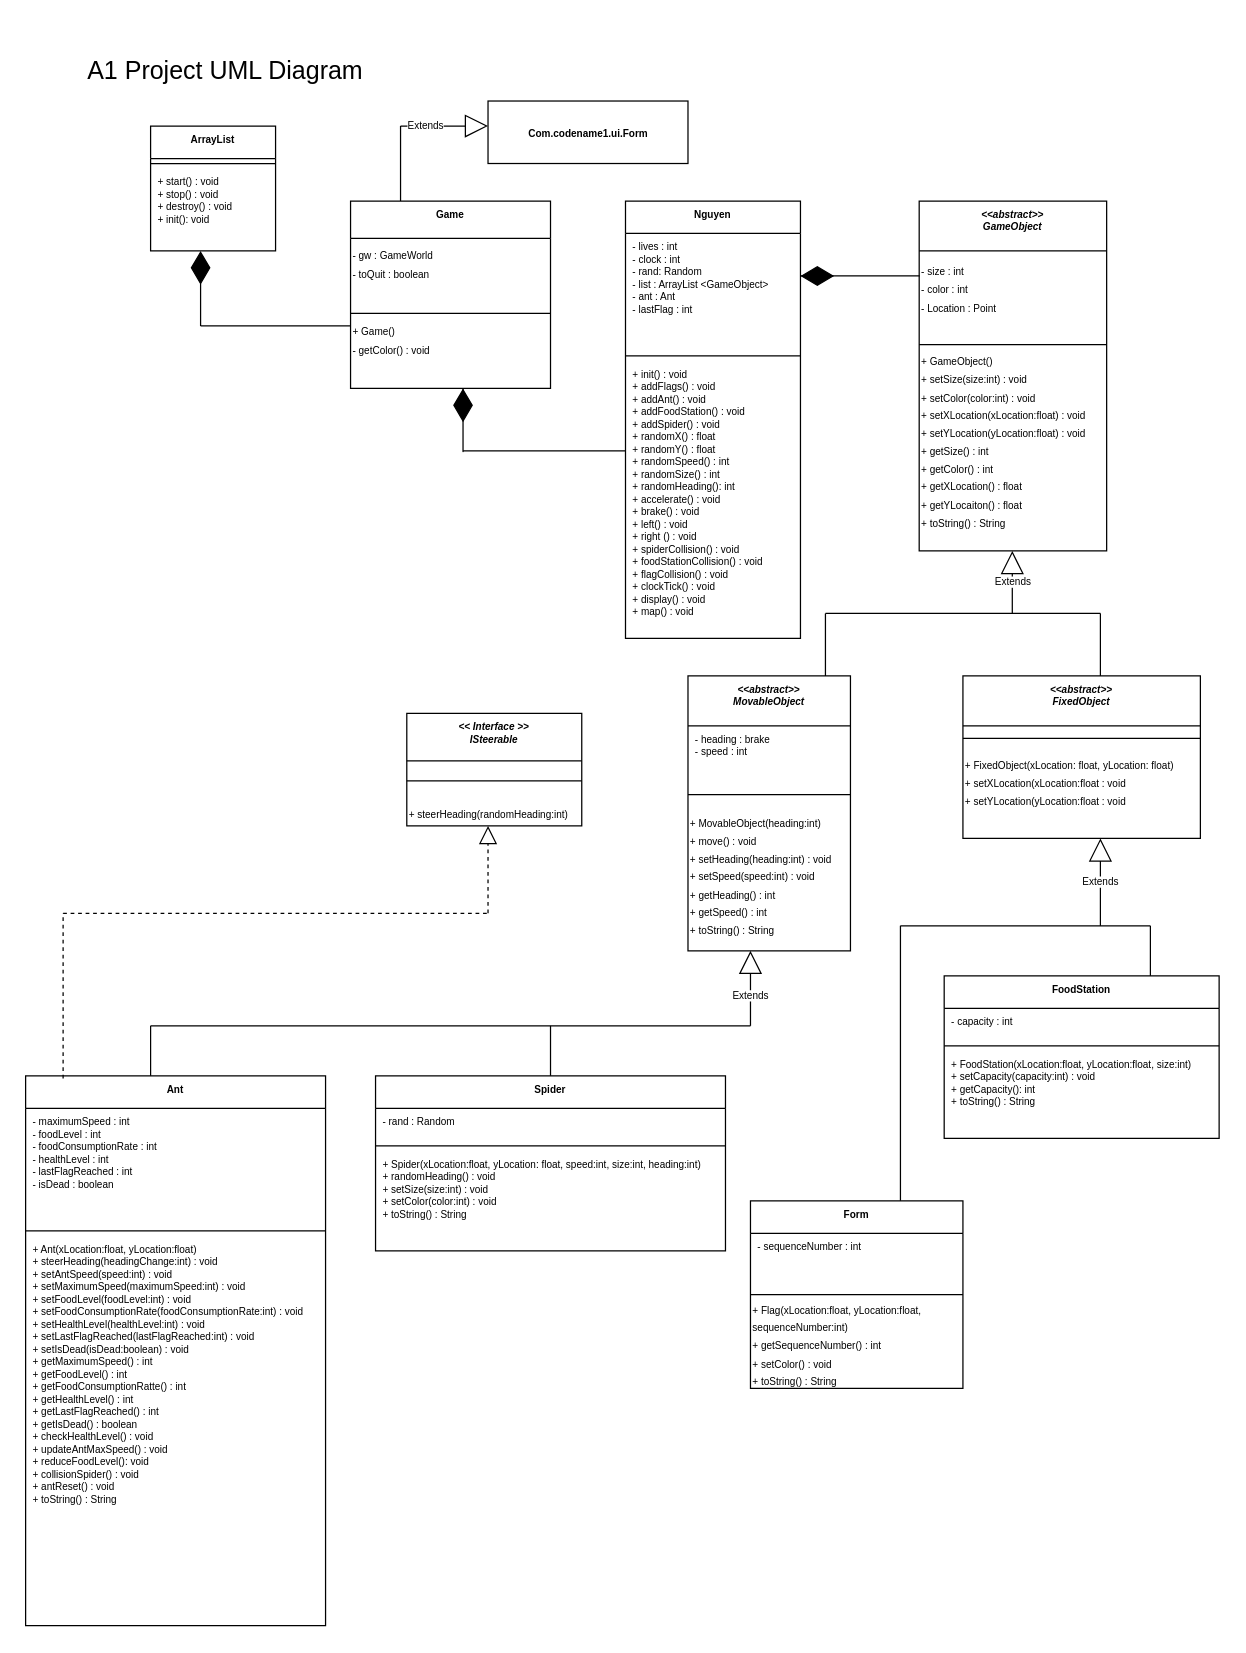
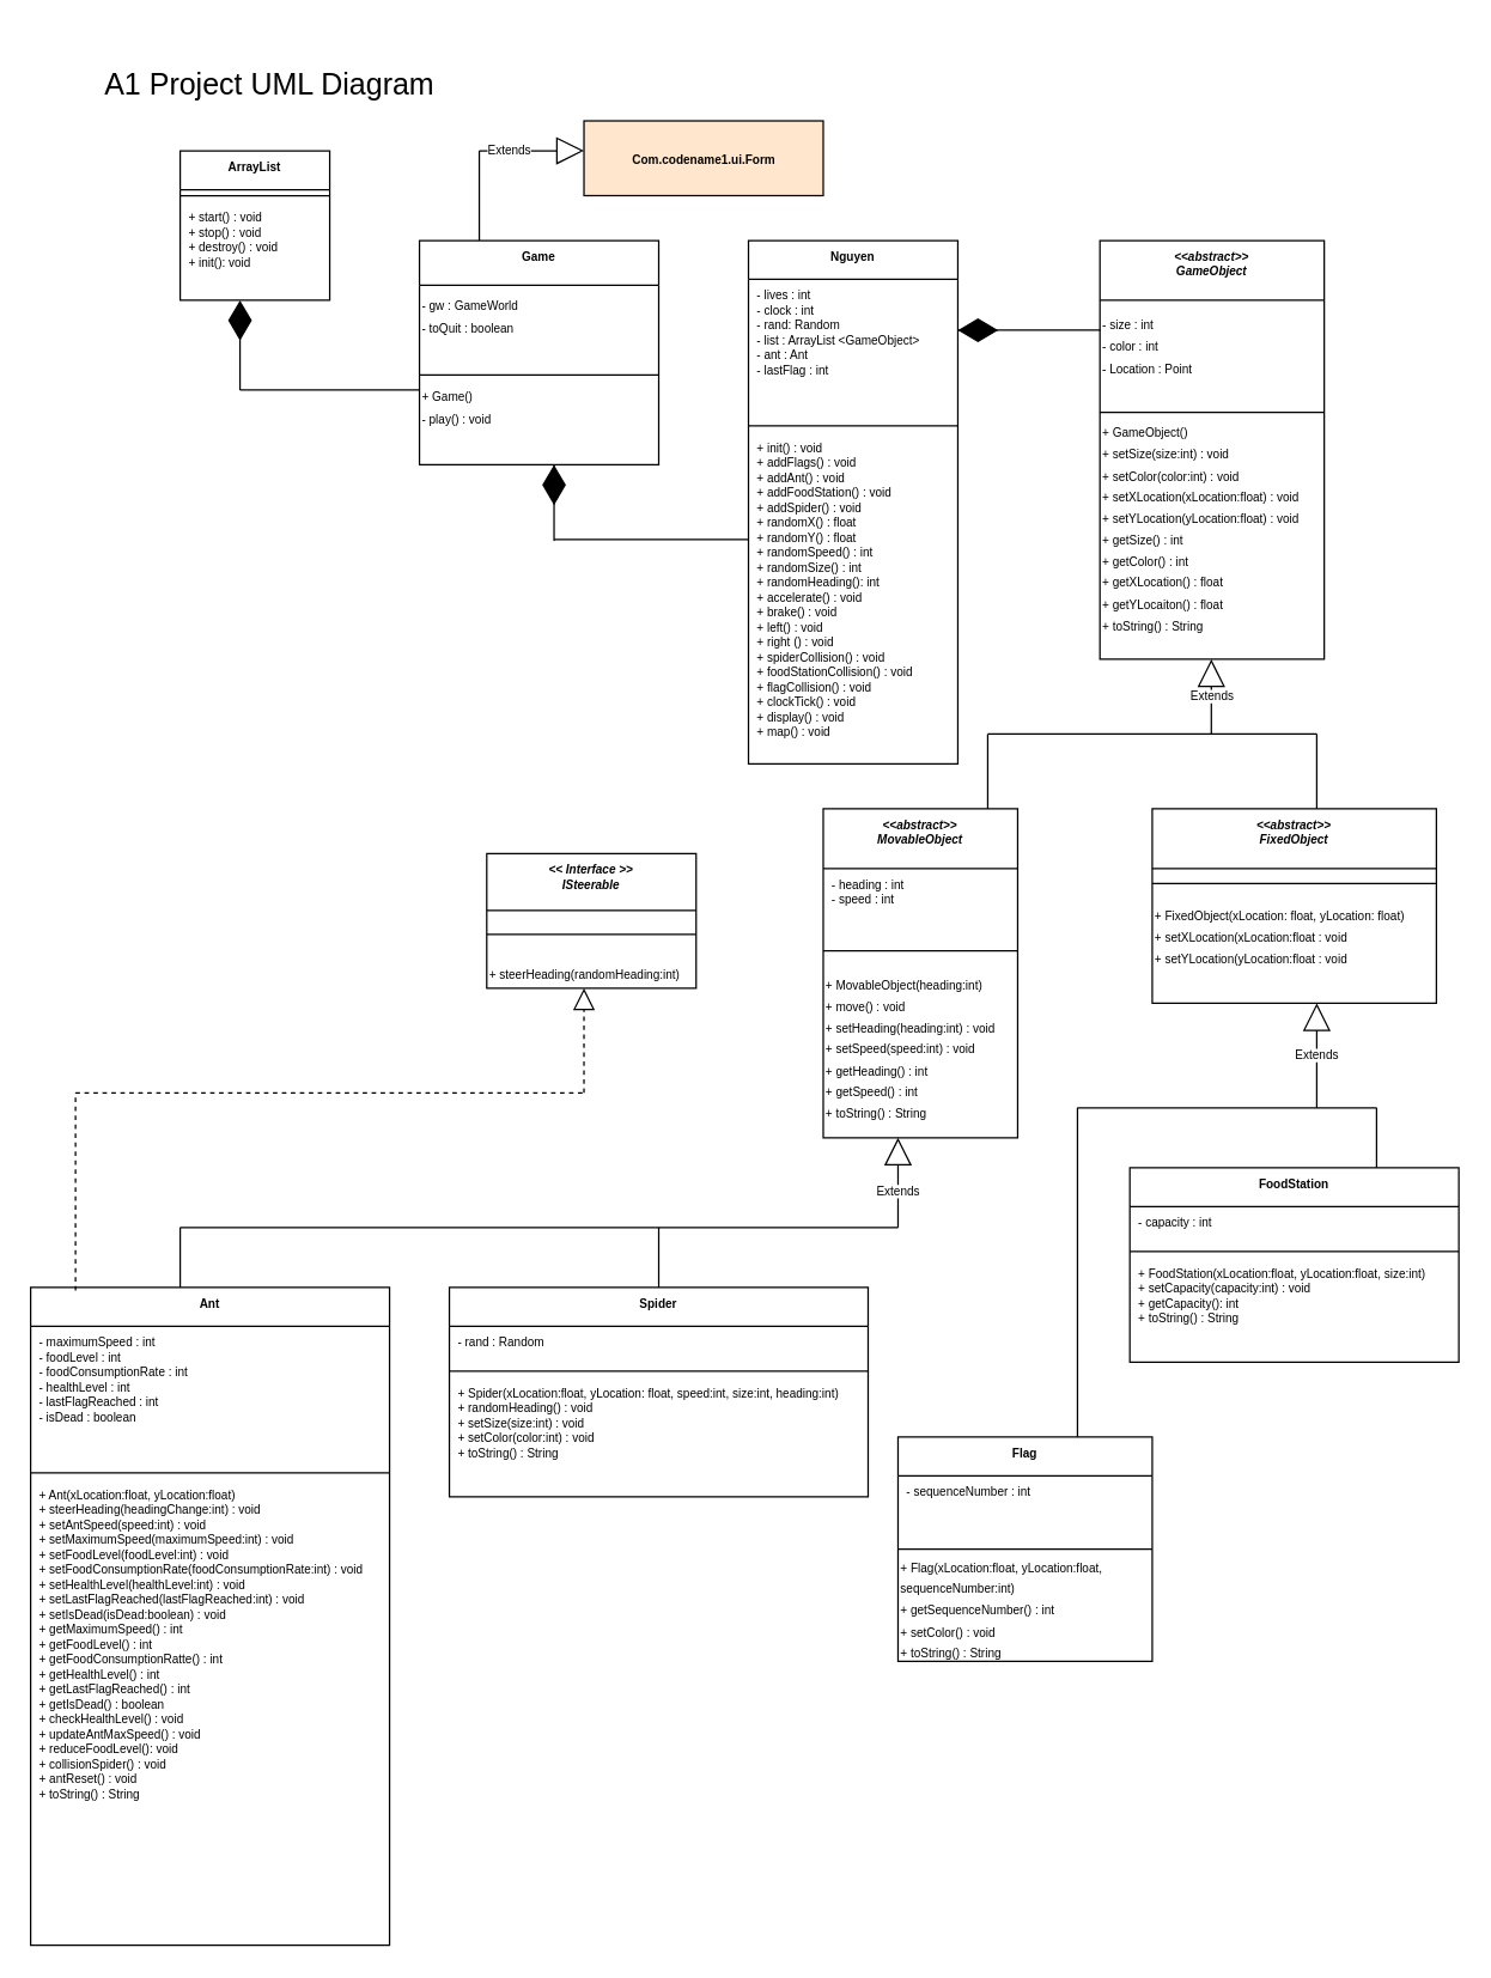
- <mxCell id="39" value="&lt;b&gt;&lt;font style=&quot;font-size: 8px&quot;&gt;Com.codename1.ui.Form&lt;/font&gt;&lt;/b&gt;" style="html=1;" parent="1" vertex="1"><mxGeometry x="390" y="80" width="160" height="50" as="geometry" /></mxCell>
+ <mxCell id="39" value="&lt;b&gt;&lt;font style=&quot;font-size: 8px&quot;&gt;Com.codename1.ui.Form&lt;/font&gt;&lt;/b&gt;" style="html=1;fillColor=#ffe6cc;" parent="1" vertex="1"><mxGeometry x="390" y="80" width="160" height="50" as="geometry" /></mxCell>
- <mxCell id="12" value="&lt;font style=&quot;font-size: 8px&quot;&gt;+ Game()&lt;br&gt;- getColor() : void&lt;/font&gt;" style="text;html=1;strokeColor=none;fillColor=none;align=left;verticalAlign=middle;whiteSpace=wrap;rounded=0;" parent="9" vertex="1"><mxGeometry y="110" width="160" as="geometry" /></mxCell>
+ <mxCell id="12" value="&lt;font style=&quot;font-size: 8px&quot;&gt;+ Game()&lt;br&gt;- play() : void&lt;/font&gt;" style="text;html=1;strokeColor=none;fillColor=none;align=left;verticalAlign=middle;whiteSpace=wrap;rounded=0;" parent="9" vertex="1"><mxGeometry y="110" width="160" as="geometry" /></mxCell>
- <mxCell id="14" value="- heading : brake&#10;- speed : int" style="text;strokeColor=none;fillColor=none;align=left;verticalAlign=top;spacingLeft=4;spacingRight=4;overflow=hidden;rotatable=0;points=[[0,0.5],[1,0.5]];portConstraint=eastwest;fontSize=8;" parent="13" vertex="1"><mxGeometry y="40" width="130" height="50" as="geometry" /></mxCell>
+ <mxCell id="14" value="- heading : int&#10;- speed : int" style="text;strokeColor=none;fillColor=none;align=left;verticalAlign=top;spacingLeft=4;spacingRight=4;overflow=hidden;rotatable=0;points=[[0,0.5],[1,0.5]];portConstraint=eastwest;fontSize=8;" parent="13" vertex="1"><mxGeometry y="40" width="130" height="50" as="geometry" /></mxCell>
- <mxCell id="17" value="Form" style="swimlane;fontStyle=1;align=center;verticalAlign=top;childLayout=stackLayout;horizontal=1;startSize=26;horizontalStack=0;resizeParent=1;resizeParentMax=0;resizeLast=0;collapsible=1;marginBottom=0;fontSize=8;" parent="1" vertex="1"><mxGeometry x="600" y="960" width="170" height="150" as="geometry" /></mxCell>
+ <mxCell id="17" value="Flag" style="swimlane;fontStyle=1;align=center;verticalAlign=top;childLayout=stackLayout;horizontal=1;startSize=26;horizontalStack=0;resizeParent=1;resizeParentMax=0;resizeLast=0;collapsible=1;marginBottom=0;fontSize=8;" parent="1" vertex="1"><mxGeometry x="600" y="960" width="170" height="150" as="geometry" /></mxCell>
